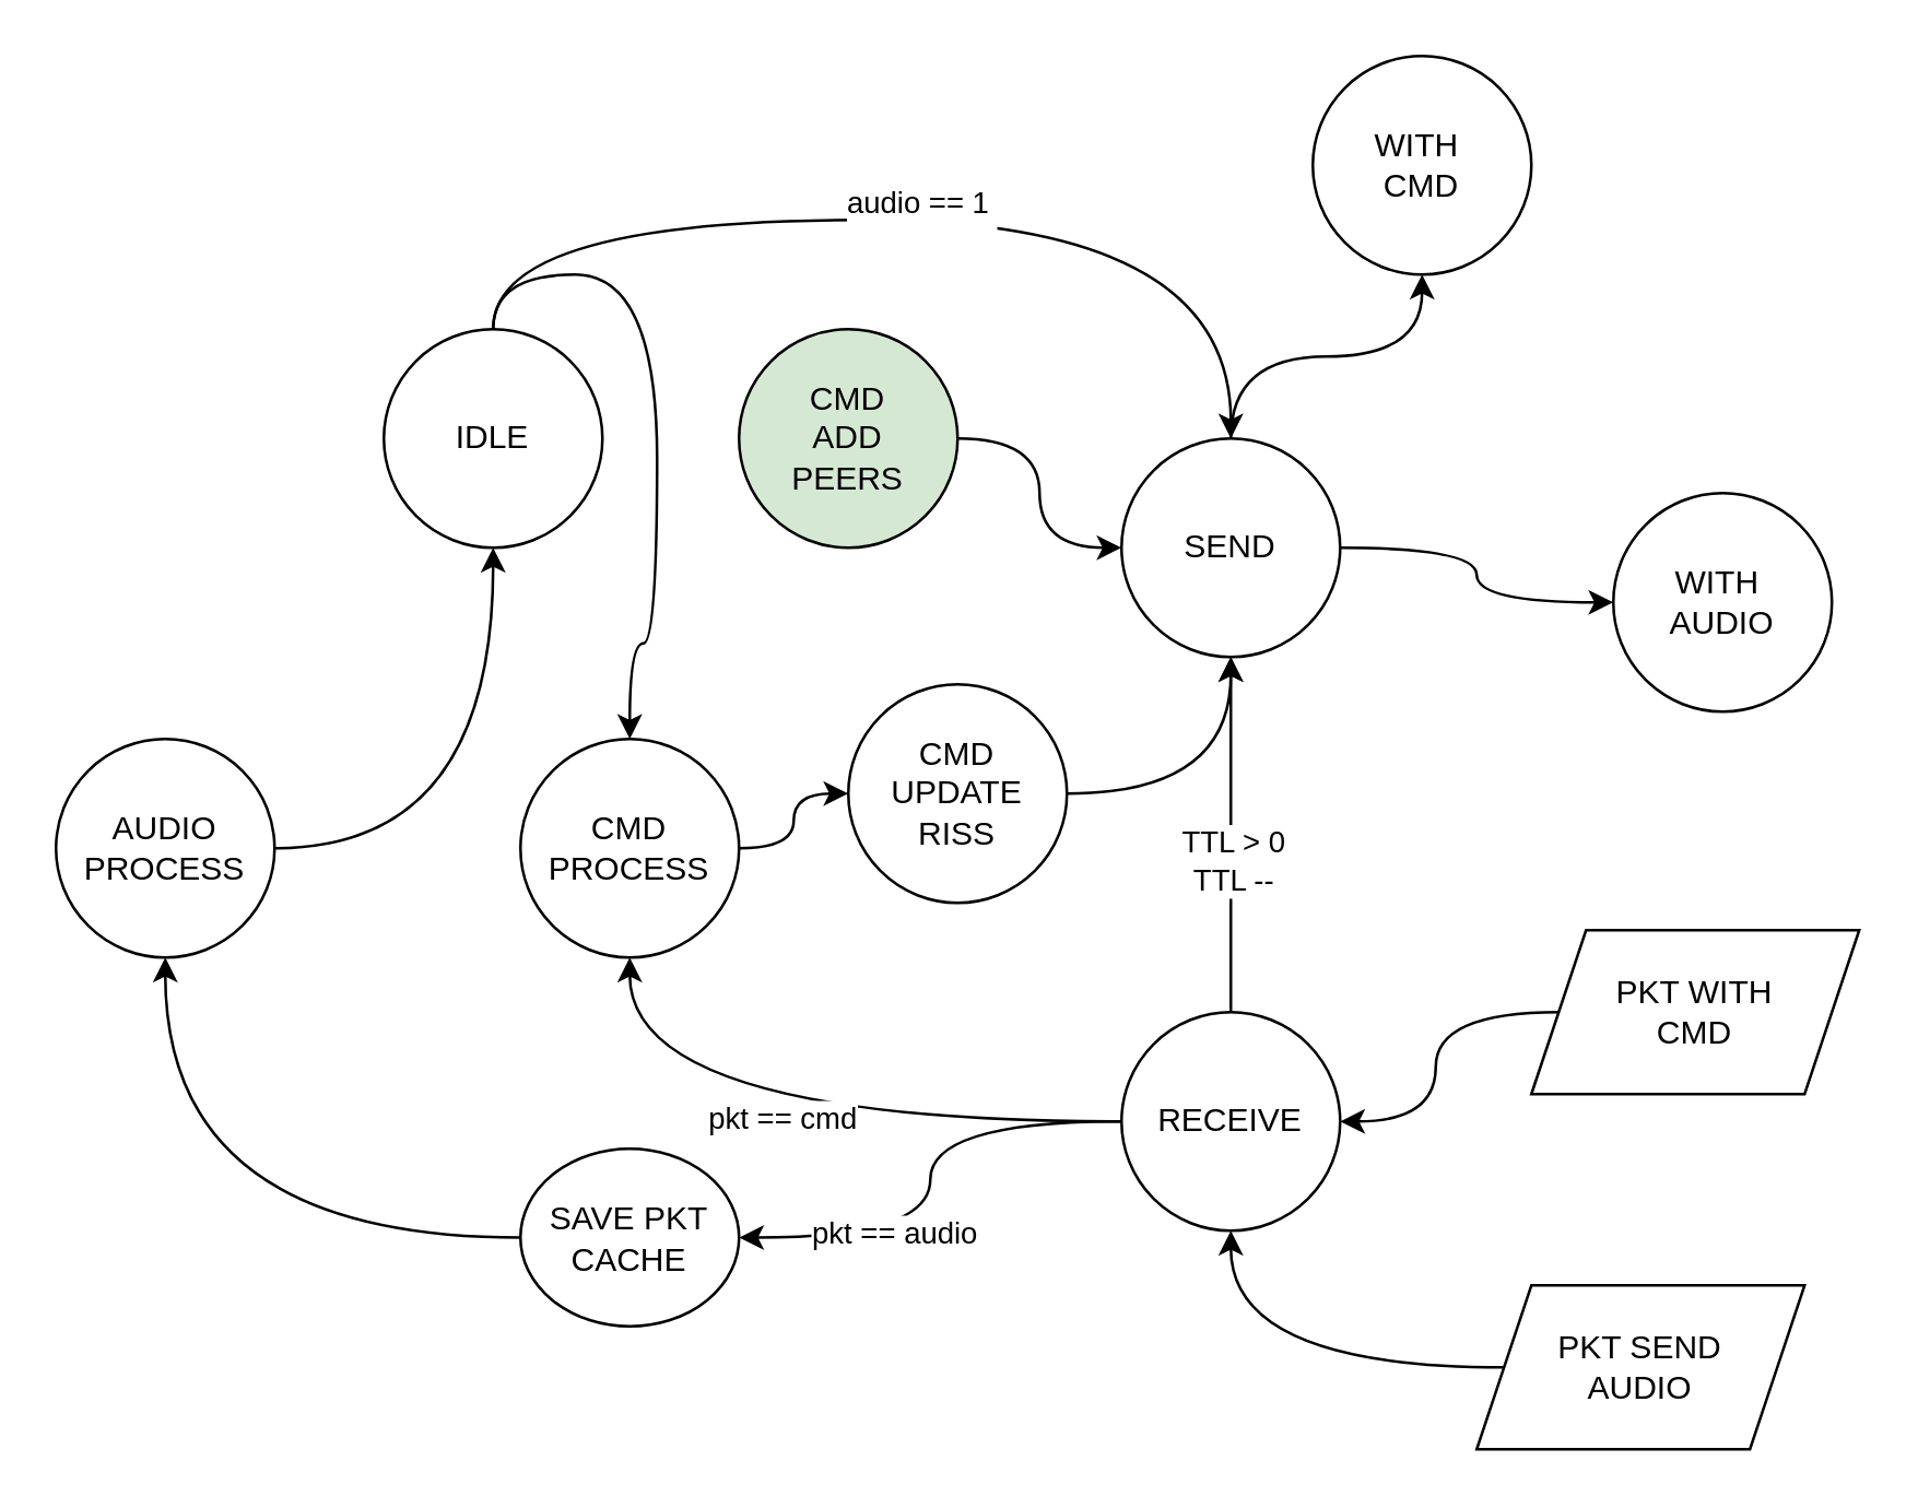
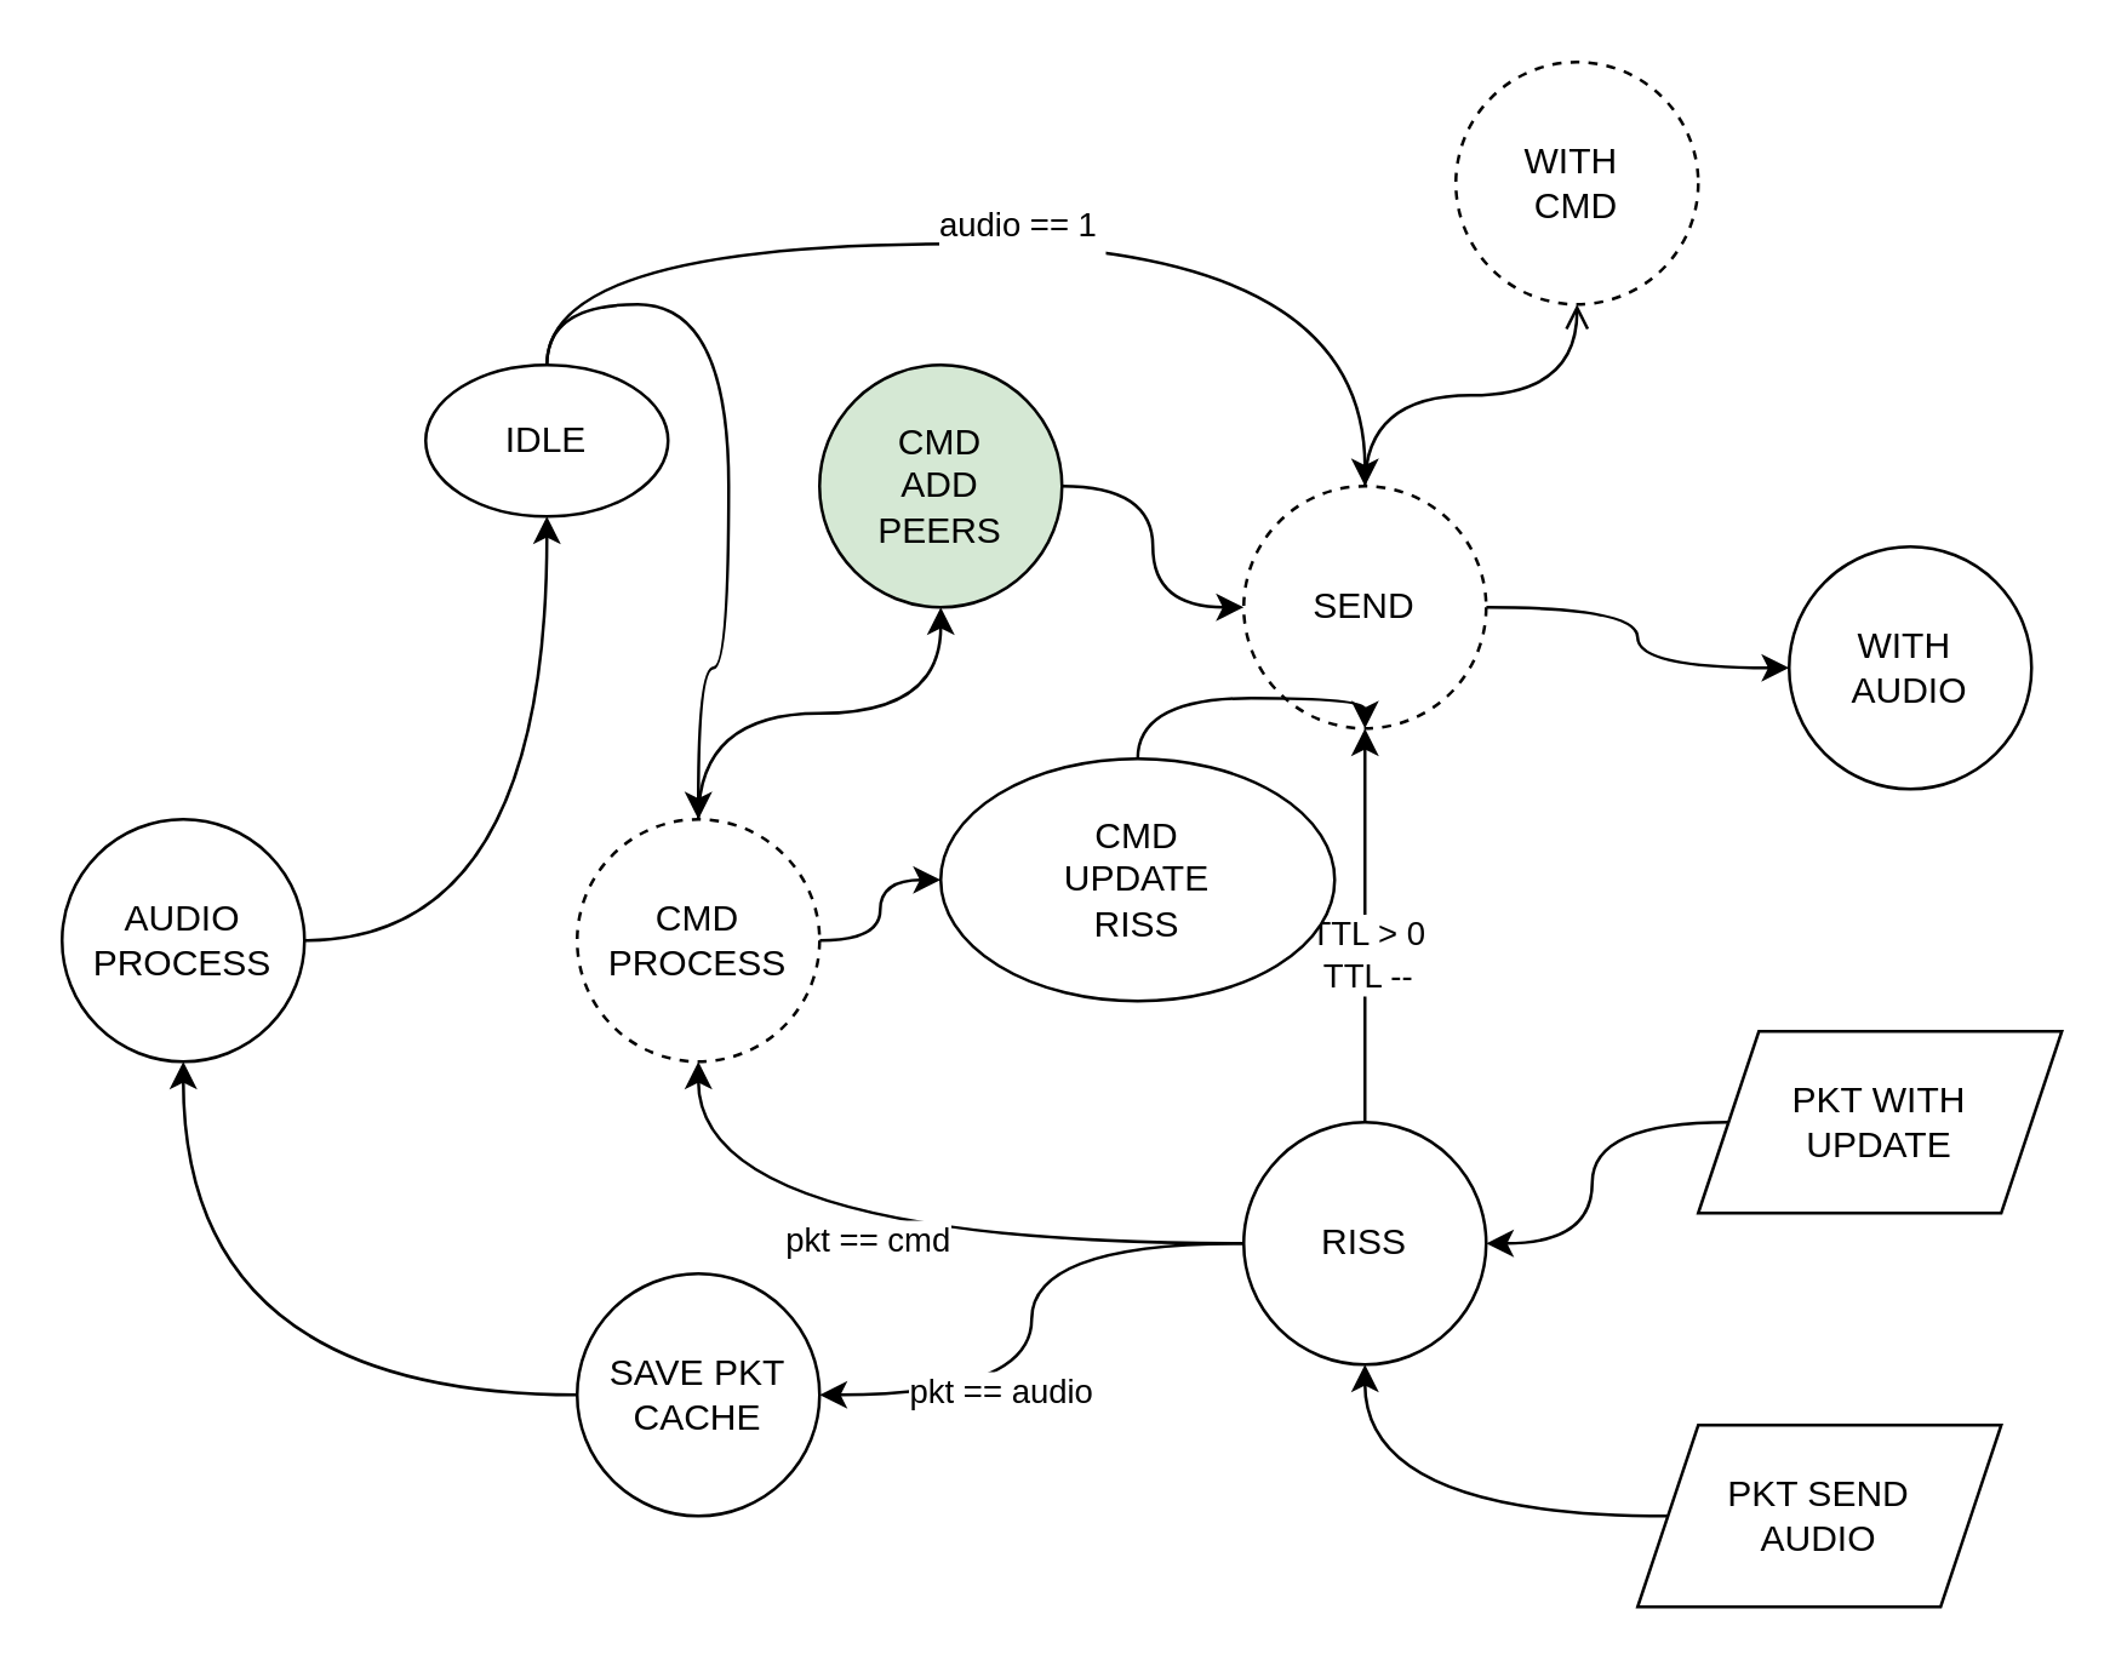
- <mxCell id="9" value="WITH&amp;nbsp;&lt;div&gt;CMD&lt;/div&gt;" style="ellipse;whiteSpace=wrap;html=1;" parent="1" vertex="1"><mxGeometry x="480" y="20" width="80" height="80" as="geometry" /></mxCell>
+ <mxCell id="9" value="WITH&amp;nbsp;&lt;div&gt;CMD&lt;/div&gt;" style="ellipse;whiteSpace=wrap;html=1;dashed=1;" parent="1" vertex="1"><mxGeometry x="480" y="20" width="80" height="80" as="geometry" /></mxCell>
- <mxCell id="6" value="" style="edgeStyle=orthogonalEdgeStyle;rounded=0;orthogonalLoop=1;jettySize=auto;html=1;elbow=vertical;curved=1;" parent="1" source="8" target="9" edge="1"><mxGeometry relative="1" as="geometry" /></mxCell>
+ <mxCell id="6" value="" style="edgeStyle=orthogonalEdgeStyle;rounded=0;orthogonalLoop=1;jettySize=auto;html=1;elbow=vertical;curved=1;endArrow=open;" parent="1" source="8" target="9" edge="1"><mxGeometry relative="1" as="geometry" /></mxCell>
- <mxCell id="5" value="IDLE" style="ellipse;whiteSpace=wrap;html=1;" parent="1" vertex="1"><mxGeometry x="140" y="120" width="80" height="80" as="geometry" /></mxCell>
+ <mxCell id="5" value="IDLE" style="ellipse;whiteSpace=wrap;html=1;" parent="1" vertex="1"><mxGeometry x="140" y="120" width="80" height="50" as="geometry" /></mxCell>
- <mxCell id="8" value="SEND" style="ellipse;whiteSpace=wrap;html=1;" parent="1" vertex="1"><mxGeometry x="410" y="160" width="80" height="80" as="geometry" /></mxCell>
+ <mxCell id="8" value="SEND" style="ellipse;whiteSpace=wrap;html=1;dashed=1;" parent="1" vertex="1"><mxGeometry x="410" y="160" width="80" height="80" as="geometry" /></mxCell>
+ <mxCell id="26" style="edgeStyle=orthogonalEdgeStyle;rounded=0;orthogonalLoop=1;jettySize=auto;html=1;curved=1;" parent="1" source="28" target="30" edge="1"><mxGeometry relative="1" as="geometry"><mxPoint x="310" y="220" as="targetPoint" /><Array as="points" /></mxGeometry></mxCell>
- <mxCell id="32" value="CMD&lt;div&gt;UPDATE&lt;/div&gt;&lt;div&gt;RISS&lt;/div&gt;" style="ellipse;whiteSpace=wrap;html=1;" parent="1" vertex="1"><mxGeometry x="310" y="250" width="80" height="80" as="geometry" /></mxCell>
+ <mxCell id="32" value="CMD&lt;div&gt;UPDATE&lt;/div&gt;&lt;div&gt;RISS&lt;/div&gt;" style="ellipse;whiteSpace=wrap;html=1;" parent="1" vertex="1"><mxGeometry x="310" y="250" width="130" height="80" as="geometry" /></mxCell>
- <mxCell id="28" value="CMD&lt;div&gt;PROCESS&lt;/div&gt;" style="ellipse;whiteSpace=wrap;html=1;" parent="1" vertex="1"><mxGeometry x="190" y="270" width="80" height="80" as="geometry" /></mxCell>
+ <mxCell id="28" value="CMD&lt;div&gt;PROCESS&lt;/div&gt;" style="ellipse;whiteSpace=wrap;html=1;dashed=1;" parent="1" vertex="1"><mxGeometry x="190" y="270" width="80" height="80" as="geometry" /></mxCell>
- <mxCell id="19" value="PKT WITH&lt;div&gt;CMD&lt;/div&gt;" style="shape=parallelogram;perimeter=parallelogramPerimeter;whiteSpace=wrap;html=1;fixedSize=1;" parent="1" vertex="1"><mxGeometry x="560" y="340" width="120" height="60" as="geometry" /></mxCell>
+ <mxCell id="19" value="PKT WITH&lt;div&gt;UPDATE&lt;/div&gt;" style="shape=parallelogram;perimeter=parallelogramPerimeter;whiteSpace=wrap;html=1;fixedSize=1;" parent="1" vertex="1"><mxGeometry x="560" y="340" width="120" height="60" as="geometry" /></mxCell>
- <mxCell id="17" value="RECEIVE" style="ellipse;whiteSpace=wrap;html=1;" parent="1" vertex="1"><mxGeometry x="410" y="370" width="80" height="80" as="geometry" /></mxCell>
+ <mxCell id="17" value="RISS" style="ellipse;whiteSpace=wrap;html=1;" parent="1" vertex="1"><mxGeometry x="410" y="370" width="80" height="80" as="geometry" /></mxCell>
- <mxCell id="25" value="SAVE PKT&lt;div&gt;CACHE&lt;/div&gt;" style="ellipse;whiteSpace=wrap;html=1;" parent="1" vertex="1"><mxGeometry x="190" y="420" width="80" height="65" as="geometry" /></mxCell>
+ <mxCell id="25" value="SAVE PKT&lt;div&gt;CACHE&lt;/div&gt;" style="ellipse;whiteSpace=wrap;html=1;" parent="1" vertex="1"><mxGeometry x="190" y="420" width="80" height="80" as="geometry" /></mxCell>
